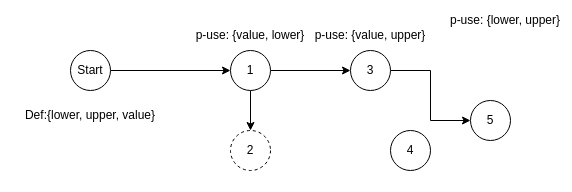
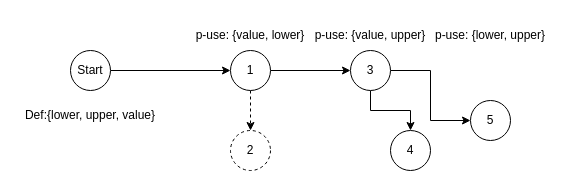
- <mxCell id="16" value="p-use: {lower, upper}" style="text;html=1;align=center;verticalAlign=middle;whiteSpace=wrap;rounded=0;" vertex="1" parent="1"><mxGeometry x="445" y="5" width="120" height="30" as="geometry" /></mxCell>
+ <mxCell id="16" value="p-use: {lower, upper}" style="text;html=1;align=center;verticalAlign=middle;whiteSpace=wrap;rounded=0;" vertex="1" parent="1"><mxGeometry x="430" y="20" width="120" height="30" as="geometry" /></mxCell>
- <mxCell id="4" style="edgeStyle=orthogonalEdgeStyle;rounded=0;orthogonalLoop=1;jettySize=auto;html=1;exitX=0.5;exitY=1;exitDx=0;exitDy=0;entryX=0.5;entryY=0;entryDx=0;entryDy=0;" edge="1" parent="1" source="6" target="7"><mxGeometry relative="1" as="geometry" /></mxCell>
+ <mxCell id="4" style="edgeStyle=orthogonalEdgeStyle;rounded=0;orthogonalLoop=1;jettySize=auto;html=1;exitX=0.5;exitY=1;exitDx=0;exitDy=0;entryX=0.5;entryY=0;entryDx=0;entryDy=0;dashed=1;" edge="1" parent="1" source="6" target="7"><mxGeometry relative="1" as="geometry" /></mxCell>
+ <mxCell id="9" style="edgeStyle=orthogonalEdgeStyle;rounded=0;orthogonalLoop=1;jettySize=auto;html=1;exitX=0.5;exitY=1;exitDx=0;exitDy=0;entryX=0.5;entryY=0;entryDx=0;entryDy=0;" edge="1" parent="1" source="10" target="11"><mxGeometry relative="1" as="geometry" /></mxCell>
